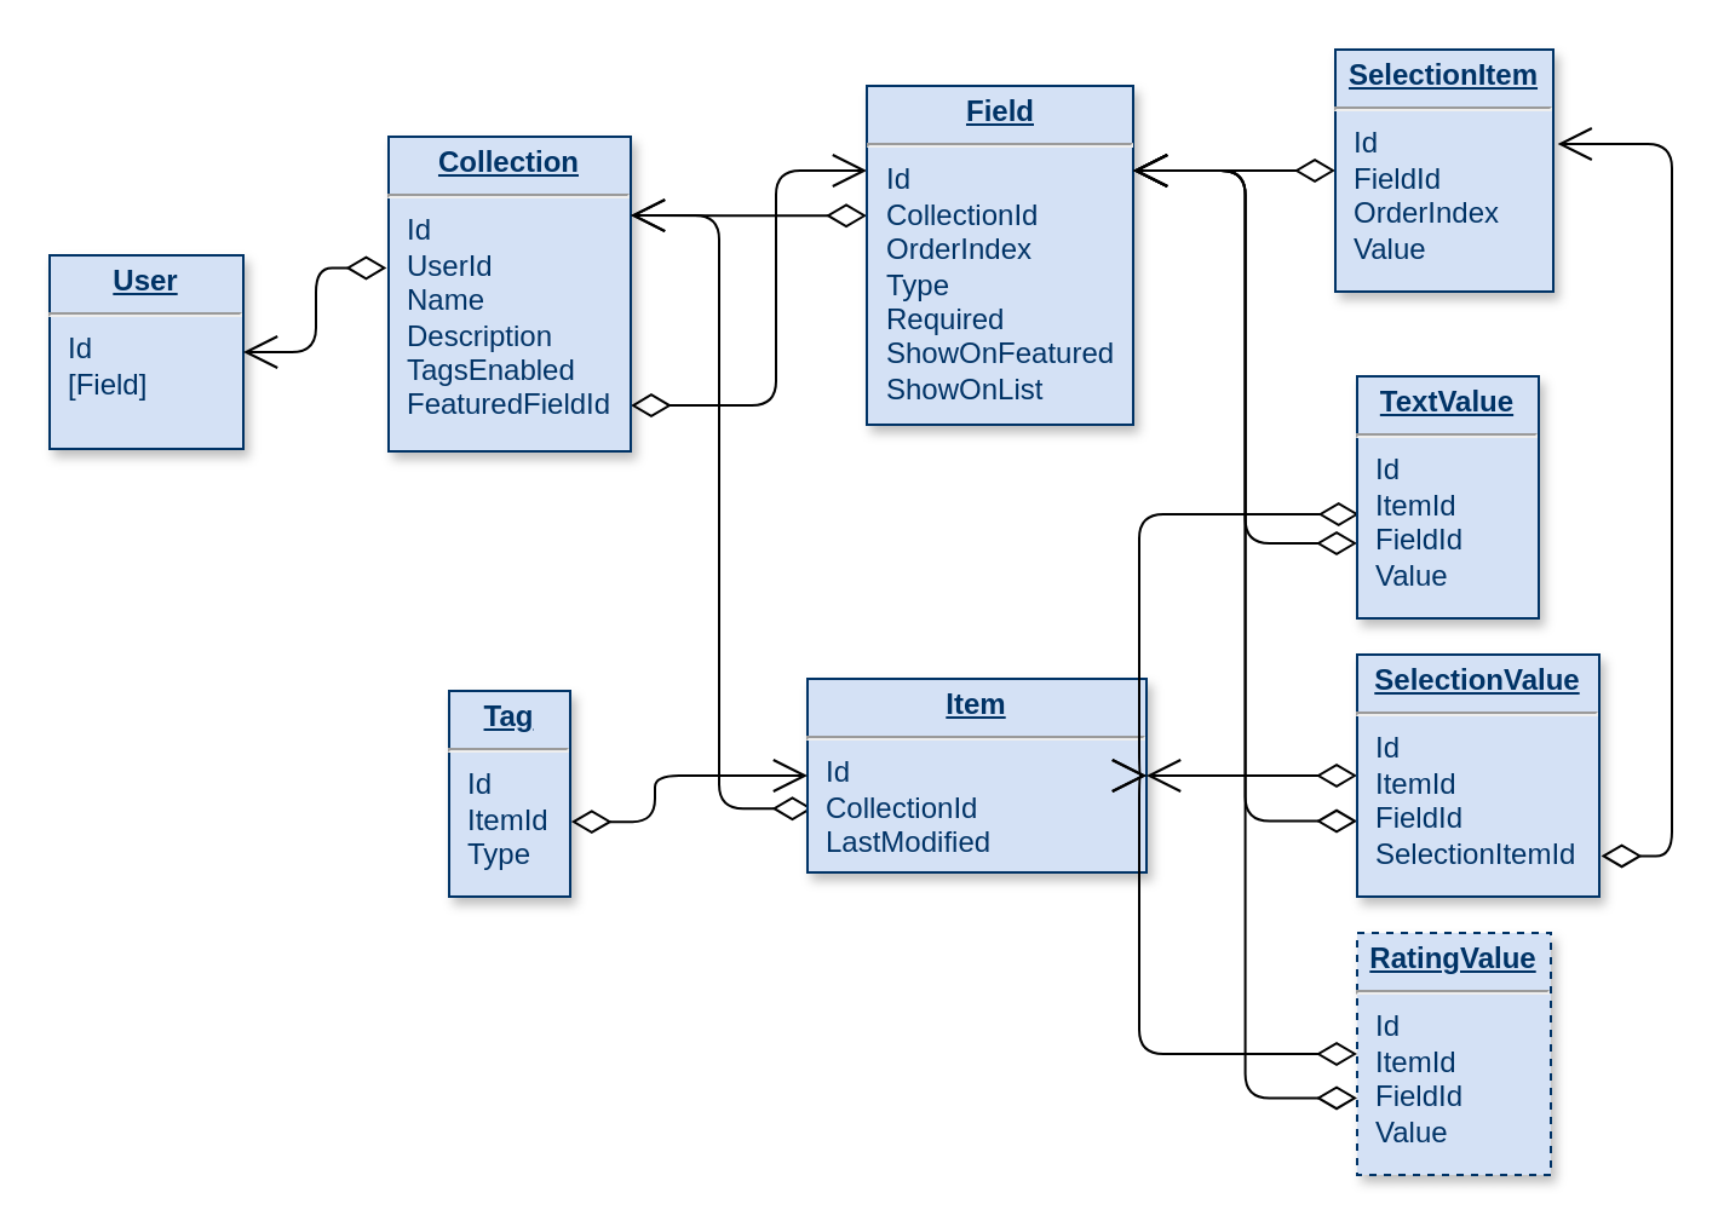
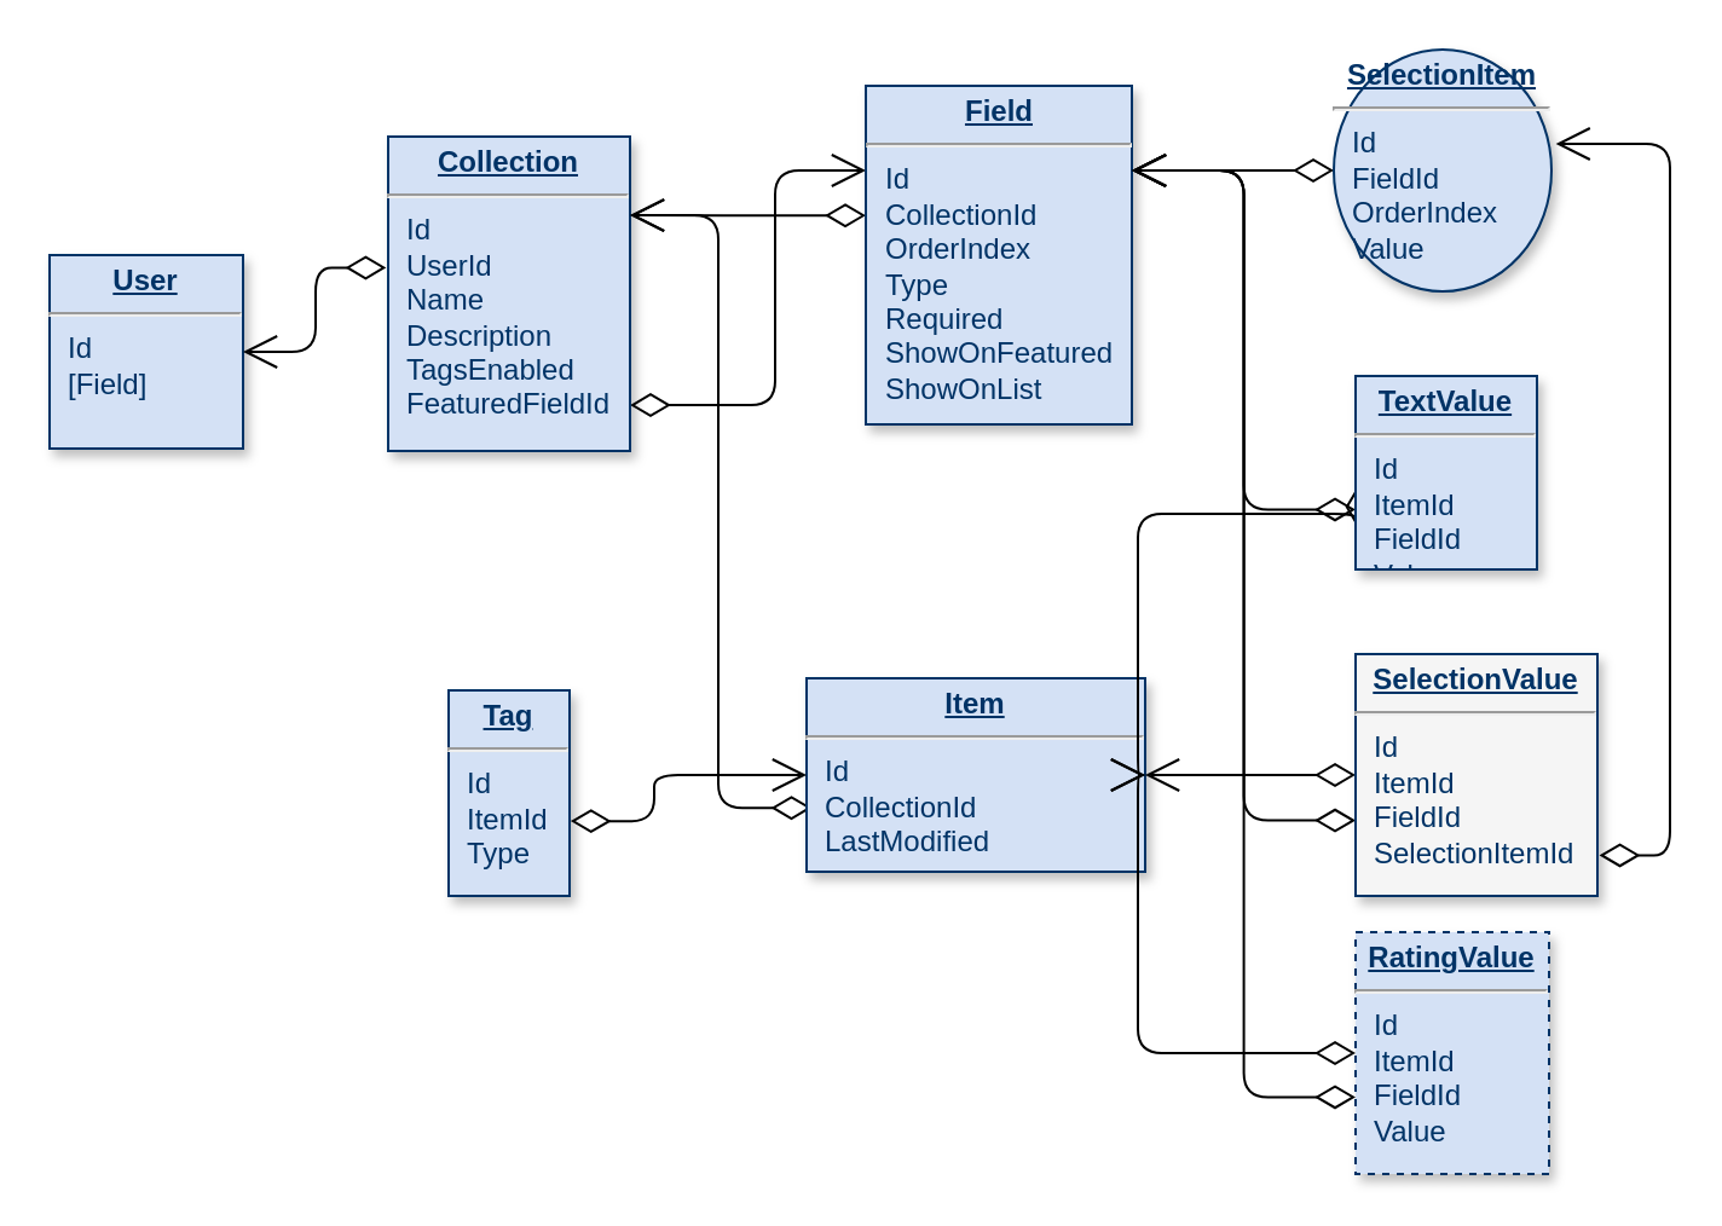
- <mxCell id="9" value="&lt;p style=&quot;margin: 0px; margin-top: 4px; text-align: center; text-decoration: underline;&quot;&gt;&lt;strong&gt;SelectionItem&lt;/strong&gt;&lt;/p&gt;&lt;hr&gt;&lt;p style=&quot;margin: 0px; margin-left: 8px;&quot;&gt;Id&lt;/p&gt;&lt;p style=&quot;margin: 0px; margin-left: 8px;&quot;&gt;FieldId&lt;/p&gt;&lt;p style=&quot;margin: 0px; margin-left: 8px;&quot;&gt;OrderIndex&lt;/p&gt;&lt;p style=&quot;margin: 0px; margin-left: 8px;&quot;&gt;Value&lt;/p&gt;" style="verticalAlign=top;align=left;overflow=fill;fontSize=12;fontFamily=Helvetica;html=1;strokeColor=#003366;shadow=1;fillColor=#D4E1F5;fontColor=#003366" vertex="1" parent="1"><mxGeometry x="551" y="20" width="90" height="100" as="geometry" /></mxCell>
+ <mxCell id="9" value="&lt;p style=&quot;margin: 0px; margin-top: 4px; text-align: center; text-decoration: underline;&quot;&gt;&lt;strong&gt;SelectionItem&lt;/strong&gt;&lt;/p&gt;&lt;hr&gt;&lt;p style=&quot;margin: 0px; margin-left: 8px;&quot;&gt;Id&lt;/p&gt;&lt;p style=&quot;margin: 0px; margin-left: 8px;&quot;&gt;FieldId&lt;/p&gt;&lt;p style=&quot;margin: 0px; margin-left: 8px;&quot;&gt;OrderIndex&lt;/p&gt;&lt;p style=&quot;margin: 0px; margin-left: 8px;&quot;&gt;Value&lt;/p&gt;" style="ellipse;verticalAlign=top;align=left;overflow=fill;fontSize=12;fontFamily=Helvetica;html=1;strokeColor=#003366;shadow=1;fillColor=#D4E1F5;fontColor=#003366;" vertex="1" parent="1"><mxGeometry x="551" y="20" width="90" height="100" as="geometry" /></mxCell>
- <mxCell id="14" value="&lt;p style=&quot;margin: 0px; margin-top: 4px; text-align: center; text-decoration: underline;&quot;&gt;&lt;strong&gt;TextValue&lt;/strong&gt;&lt;/p&gt;&lt;hr&gt;&lt;p style=&quot;margin: 0px; margin-left: 8px;&quot;&gt;Id&lt;/p&gt;&lt;p style=&quot;margin: 0px; margin-left: 8px;&quot;&gt;ItemId&lt;/p&gt;&lt;p style=&quot;margin: 0px; margin-left: 8px;&quot;&gt;FieldId&lt;/p&gt;&lt;p style=&quot;margin: 0px; margin-left: 8px;&quot;&gt;Value&lt;/p&gt;" style="verticalAlign=top;align=left;overflow=fill;fontSize=12;fontFamily=Helvetica;html=1;strokeColor=#003366;shadow=1;fillColor=#D4E1F5;fontColor=#003366" vertex="1" parent="1"><mxGeometry x="560" y="155" width="75" height="100" as="geometry" /></mxCell>
+ <mxCell id="14" value="&lt;p style=&quot;margin: 0px; margin-top: 4px; text-align: center; text-decoration: underline;&quot;&gt;&lt;strong&gt;TextValue&lt;/strong&gt;&lt;/p&gt;&lt;hr&gt;&lt;p style=&quot;margin: 0px; margin-left: 8px;&quot;&gt;Id&lt;/p&gt;&lt;p style=&quot;margin: 0px; margin-left: 8px;&quot;&gt;ItemId&lt;/p&gt;&lt;p style=&quot;margin: 0px; margin-left: 8px;&quot;&gt;FieldId&lt;/p&gt;&lt;p style=&quot;margin: 0px; margin-left: 8px;&quot;&gt;Value&lt;/p&gt;" style="verticalAlign=top;align=left;overflow=fill;fontSize=12;fontFamily=Helvetica;html=1;strokeColor=#003366;shadow=1;fillColor=#D4E1F5;fontColor=#003366" vertex="1" parent="1"><mxGeometry x="560" y="155" width="75" height="80" as="geometry" /></mxCell>
- <mxCell id="18" value="&lt;p style=&quot;margin: 0px; margin-top: 4px; text-align: center; text-decoration: underline;&quot;&gt;&lt;strong&gt;SelectionValue&lt;/strong&gt;&lt;/p&gt;&lt;hr&gt;&lt;p style=&quot;margin: 0px; margin-left: 8px;&quot;&gt;Id&lt;/p&gt;&lt;p style=&quot;margin: 0px; margin-left: 8px;&quot;&gt;ItemId&lt;/p&gt;&lt;p style=&quot;margin: 0px; margin-left: 8px;&quot;&gt;FieldId&lt;/p&gt;&lt;p style=&quot;margin: 0px; margin-left: 8px;&quot;&gt;SelectionItemId&lt;/p&gt;" style="verticalAlign=top;align=left;overflow=fill;fontSize=12;fontFamily=Helvetica;html=1;strokeColor=#003366;shadow=1;fillColor=#D4E1F5;fontColor=#003366" vertex="1" parent="1"><mxGeometry x="560" y="270" width="100" height="100" as="geometry" /></mxCell>
+ <mxCell id="18" value="&lt;p style=&quot;margin: 0px; margin-top: 4px; text-align: center; text-decoration: underline;&quot;&gt;&lt;strong&gt;SelectionValue&lt;/strong&gt;&lt;/p&gt;&lt;hr&gt;&lt;p style=&quot;margin: 0px; margin-left: 8px;&quot;&gt;Id&lt;/p&gt;&lt;p style=&quot;margin: 0px; margin-left: 8px;&quot;&gt;ItemId&lt;/p&gt;&lt;p style=&quot;margin: 0px; margin-left: 8px;&quot;&gt;FieldId&lt;/p&gt;&lt;p style=&quot;margin: 0px; margin-left: 8px;&quot;&gt;SelectionItemId&lt;/p&gt;" style="verticalAlign=top;align=left;overflow=fill;fontSize=12;fontFamily=Helvetica;html=1;strokeColor=#003366;shadow=1;fillColor=#f5f5f5;fontColor=#003366;" vertex="1" parent="1"><mxGeometry x="560" y="270" width="100" height="100" as="geometry" /></mxCell>
